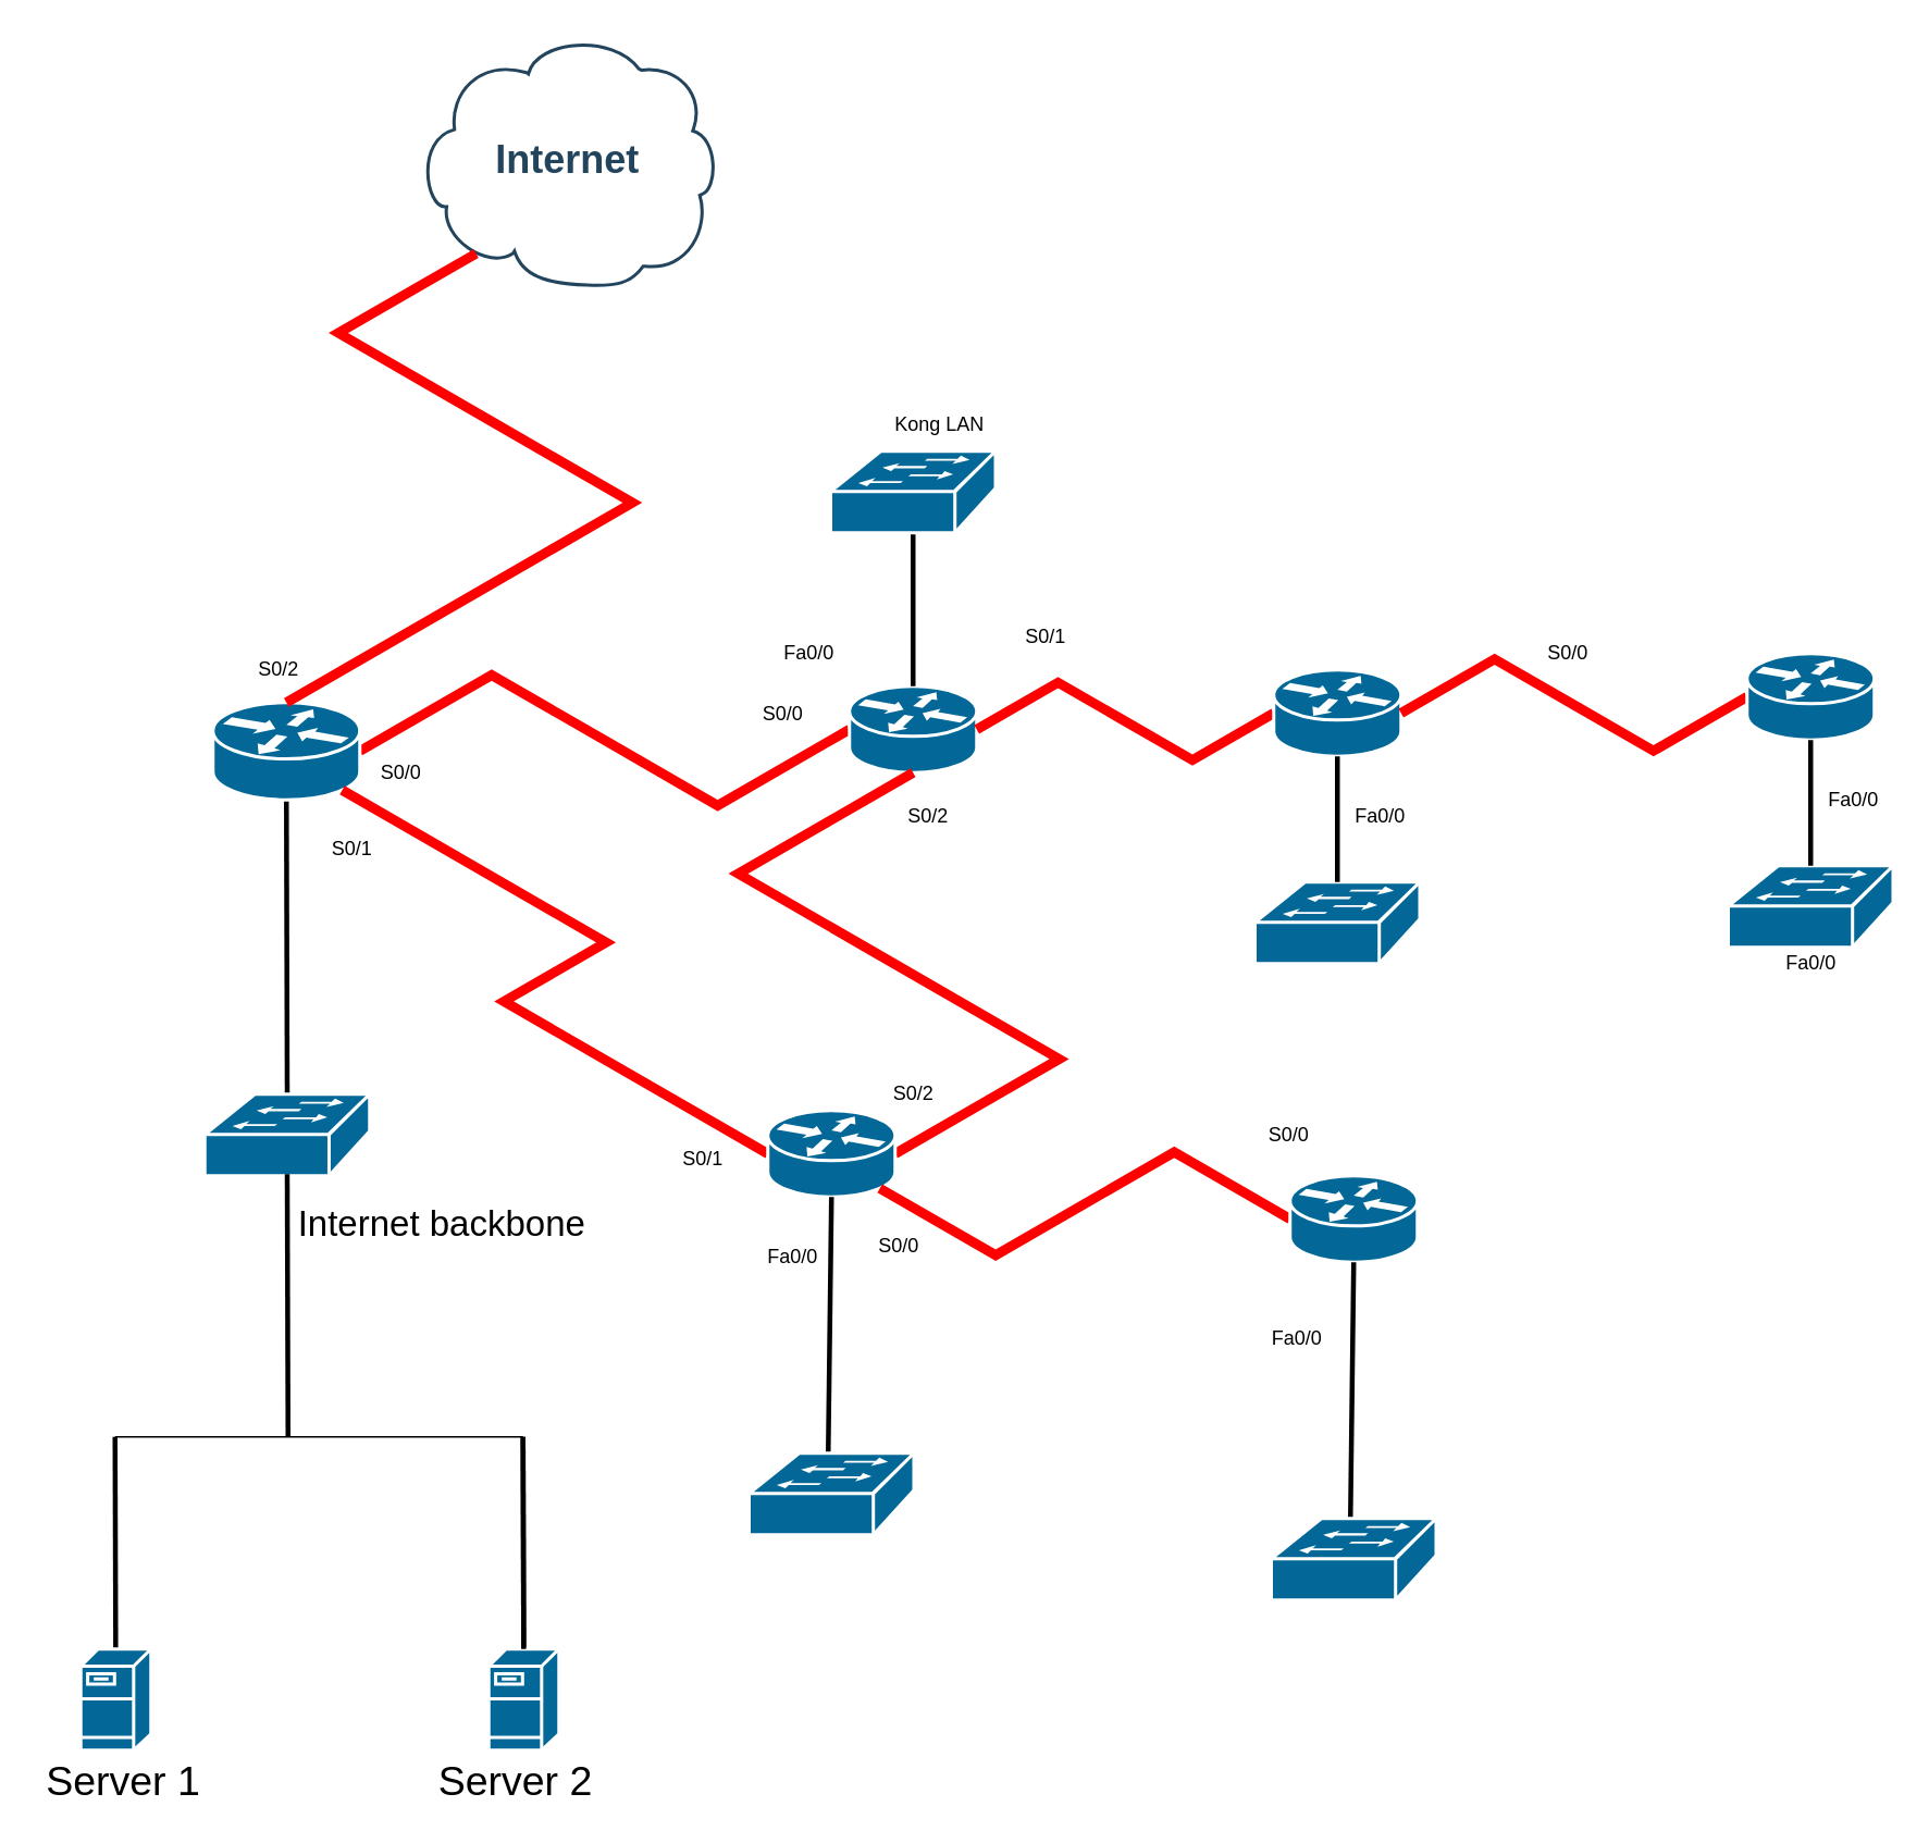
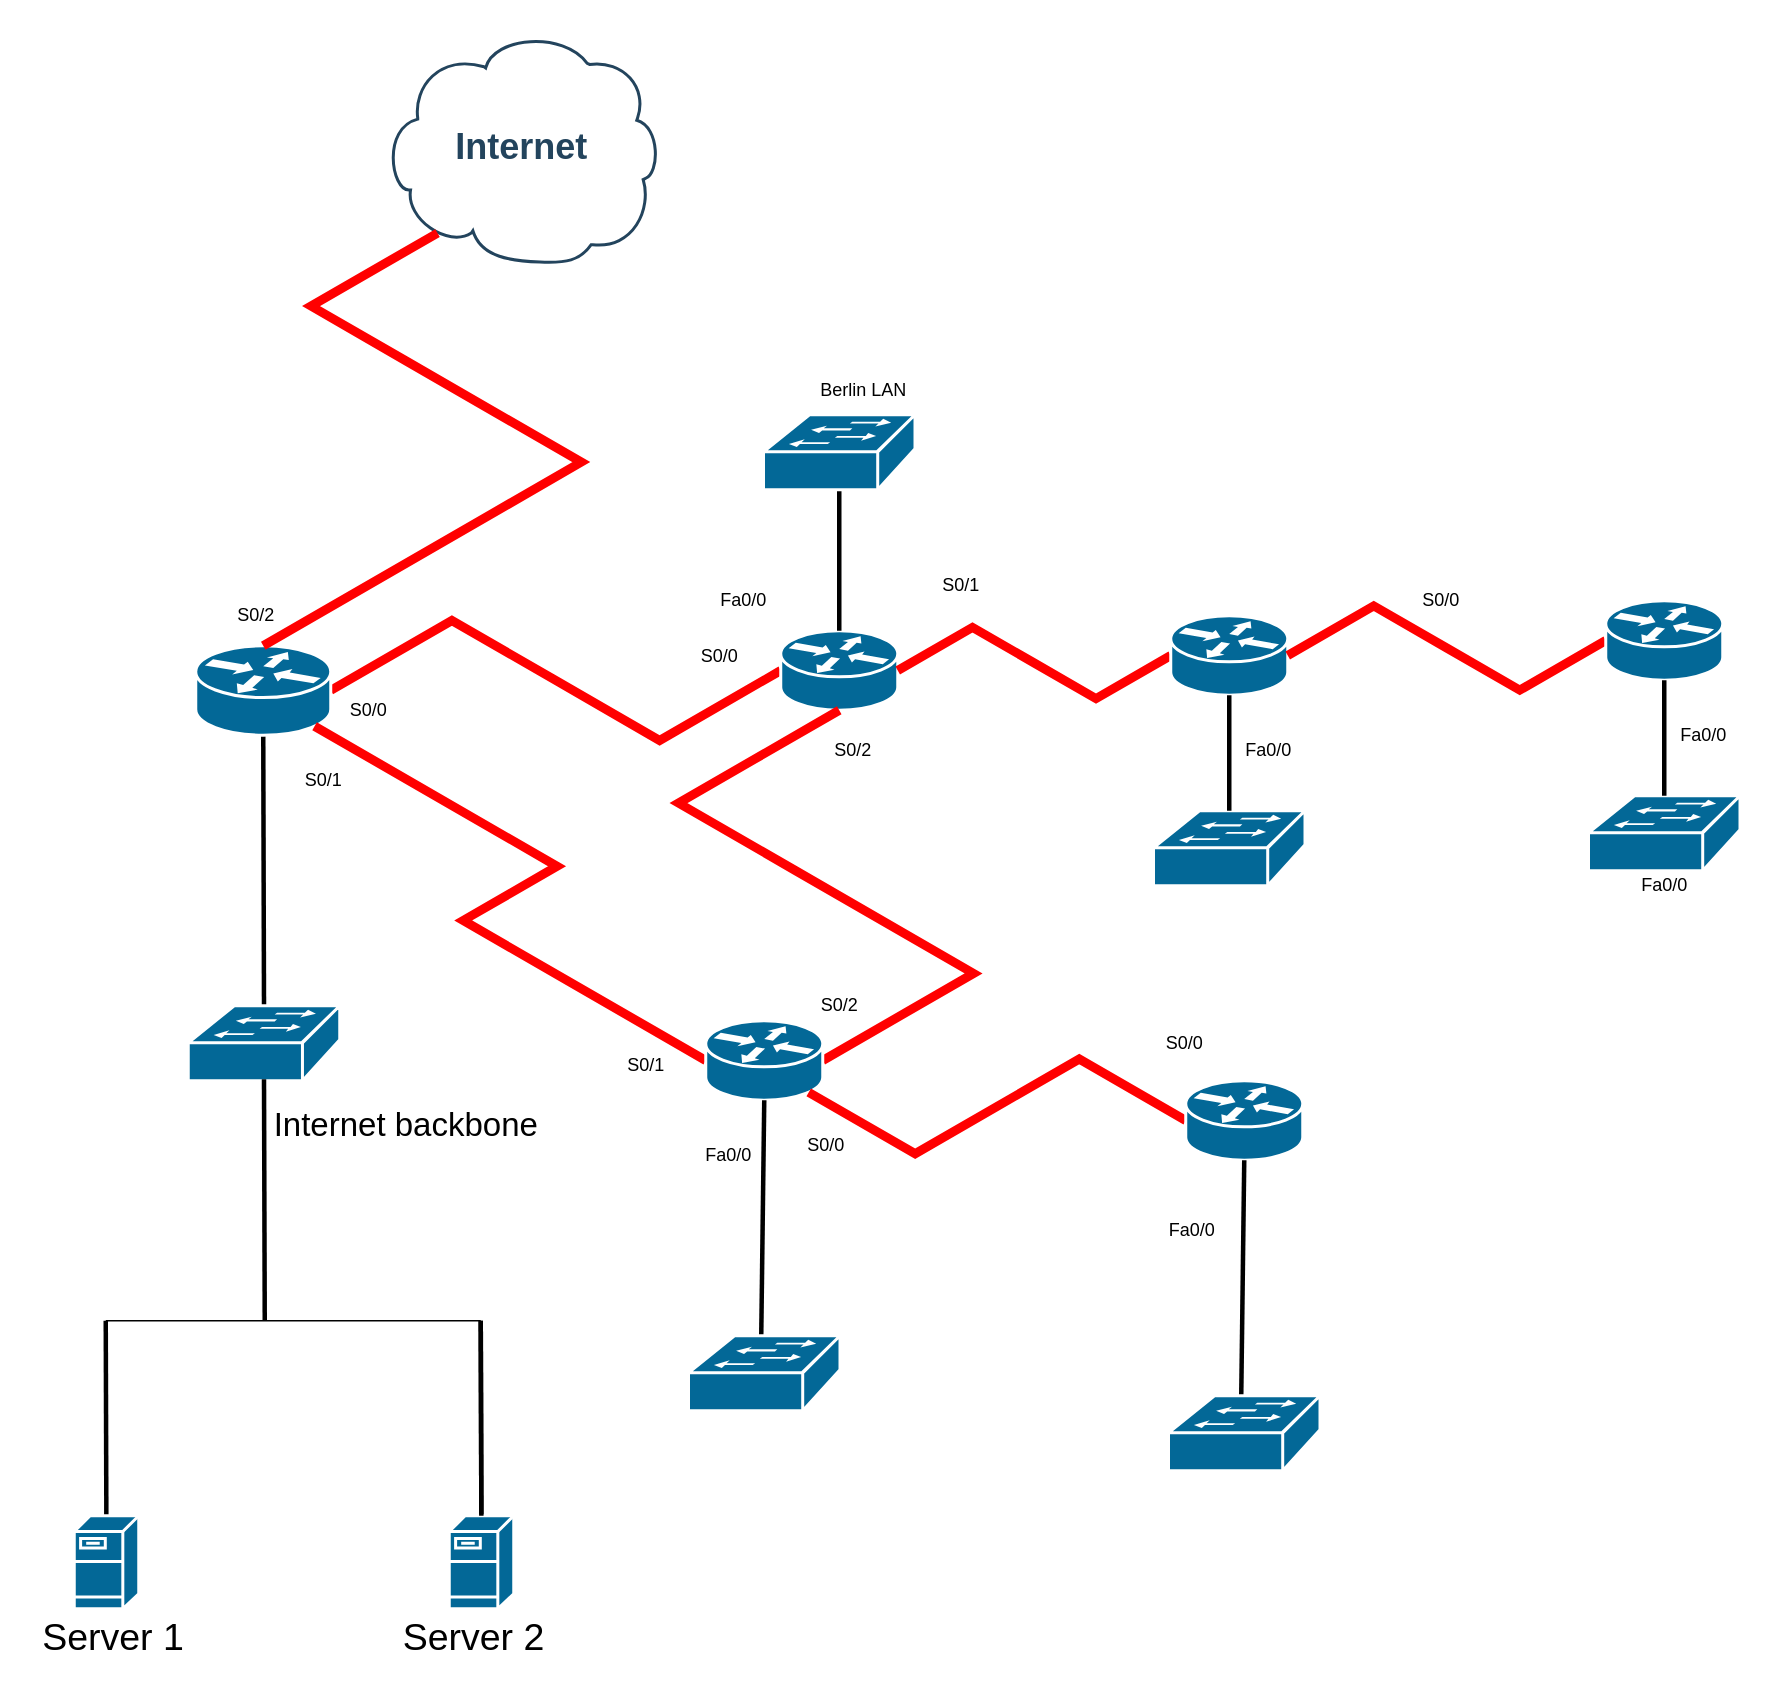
- <mxCell id="37" value="Kong LAN" style="text;html=1;align=center;verticalAlign=middle;resizable=0;points=[];autosize=1;strokeColor=none;fillColor=none;" vertex="1" parent="1"><mxGeometry x="539.5" y="250" width="70" height="20" as="geometry" /></mxCell>
+ <mxCell id="37" value="Berlin LAN" style="text;html=1;align=center;verticalAlign=middle;resizable=0;points=[];autosize=1;strokeColor=none;fillColor=none;" vertex="1" parent="1"><mxGeometry x="539.5" y="250" width="70" height="20" as="geometry" /></mxCell>
